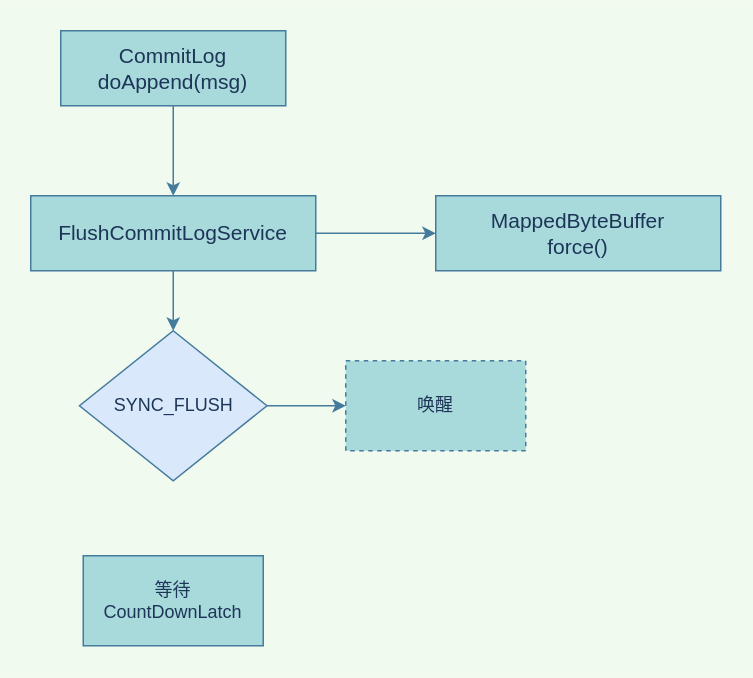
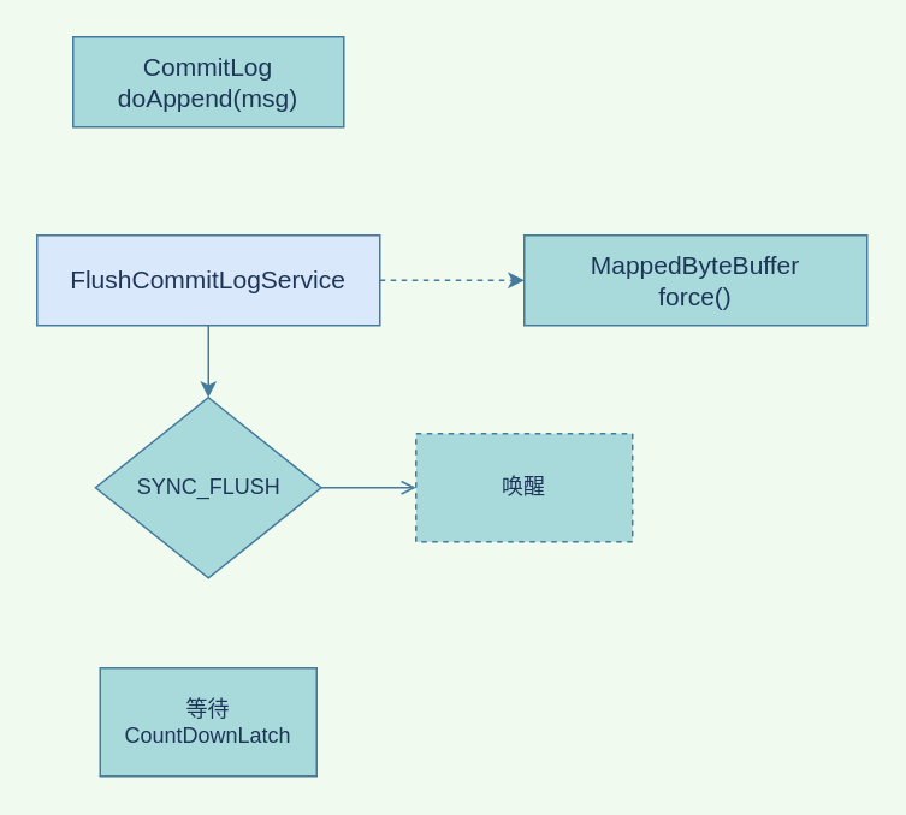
- <mxCell id="2" style="edgeStyle=orthogonalEdgeStyle;rounded=0;orthogonalLoop=1;jettySize=auto;html=1;exitX=0.5;exitY=1;exitDx=0;exitDy=0;labelBackgroundColor=#F1FAEE;strokeColor=#457B9D;fontColor=#1D3557;" edge="1" parent="1" source="3" target="6"><mxGeometry relative="1" as="geometry" /></mxCell>
- <mxCell id="6" value="&lt;span style=&quot;font-size: 14px&quot;&gt;FlushCommitLogService&lt;/span&gt;" style="rounded=0;whiteSpace=wrap;html=1;fillColor=#A8DADC;strokeColor=#457B9D;fontColor=#1D3557;" vertex="1" parent="1"><mxGeometry x="20" y="130" width="190" height="50" as="geometry" /></mxCell>
+ <mxCell id="6" value="&lt;span style=&quot;font-size: 14px&quot;&gt;FlushCommitLogService&lt;/span&gt;" style="rounded=0;whiteSpace=wrap;html=1;fillColor=#dae8fc;strokeColor=#457B9D;fontColor=#1D3557;" vertex="1" parent="1"><mxGeometry x="20" y="130" width="190" height="50" as="geometry" /></mxCell>
- <mxCell id="5" style="edgeStyle=orthogonalEdgeStyle;rounded=0;orthogonalLoop=1;jettySize=auto;html=1;exitX=1;exitY=0.5;exitDx=0;exitDy=0;dashed=0;labelBackgroundColor=#F1FAEE;strokeColor=#457B9D;fontColor=#1D3557;" edge="1" parent="1" source="6" target="7"><mxGeometry relative="1" as="geometry" /></mxCell>
+ <mxCell id="5" style="edgeStyle=orthogonalEdgeStyle;rounded=0;orthogonalLoop=1;jettySize=auto;html=1;exitX=1;exitY=0.5;exitDx=0;exitDy=0;dashed=1;labelBackgroundColor=#F1FAEE;strokeColor=#457B9D;fontColor=#1D3557;" edge="1" parent="1" source="6" target="7"><mxGeometry relative="1" as="geometry" /></mxCell>
- <mxCell id="9" value="SYNC_FLUSH" style="rhombus;whiteSpace=wrap;html=1;fillColor=#dae8fc;strokeColor=#457B9D;fontColor=#1D3557;" vertex="1" parent="1"><mxGeometry x="52.5" y="220" width="125" height="100" as="geometry" /></mxCell>
+ <mxCell id="9" value="SYNC_FLUSH" style="rhombus;whiteSpace=wrap;html=1;fillColor=#A8DADC;strokeColor=#457B9D;fontColor=#1D3557;" vertex="1" parent="1"><mxGeometry x="52.5" y="220" width="125" height="100" as="geometry" /></mxCell>
- <mxCell id="8" style="edgeStyle=orthogonalEdgeStyle;rounded=0;orthogonalLoop=1;jettySize=auto;html=1;exitX=1;exitY=0.5;exitDx=0;exitDy=0;entryX=0;entryY=0.5;entryDx=0;entryDy=0;labelBackgroundColor=#F1FAEE;strokeColor=#457B9D;fontColor=#1D3557;" edge="1" parent="1" source="9" target="10"><mxGeometry relative="1" as="geometry" /></mxCell>
+ <mxCell id="8" style="edgeStyle=orthogonalEdgeStyle;rounded=0;orthogonalLoop=1;jettySize=auto;html=1;exitX=1;exitY=0.5;exitDx=0;exitDy=0;entryX=0;entryY=0.5;entryDx=0;entryDy=0;labelBackgroundColor=#F1FAEE;strokeColor=#457B9D;fontColor=#1D3557;endArrow=open;" edge="1" parent="1" source="9" target="10"><mxGeometry relative="1" as="geometry" /></mxCell>
